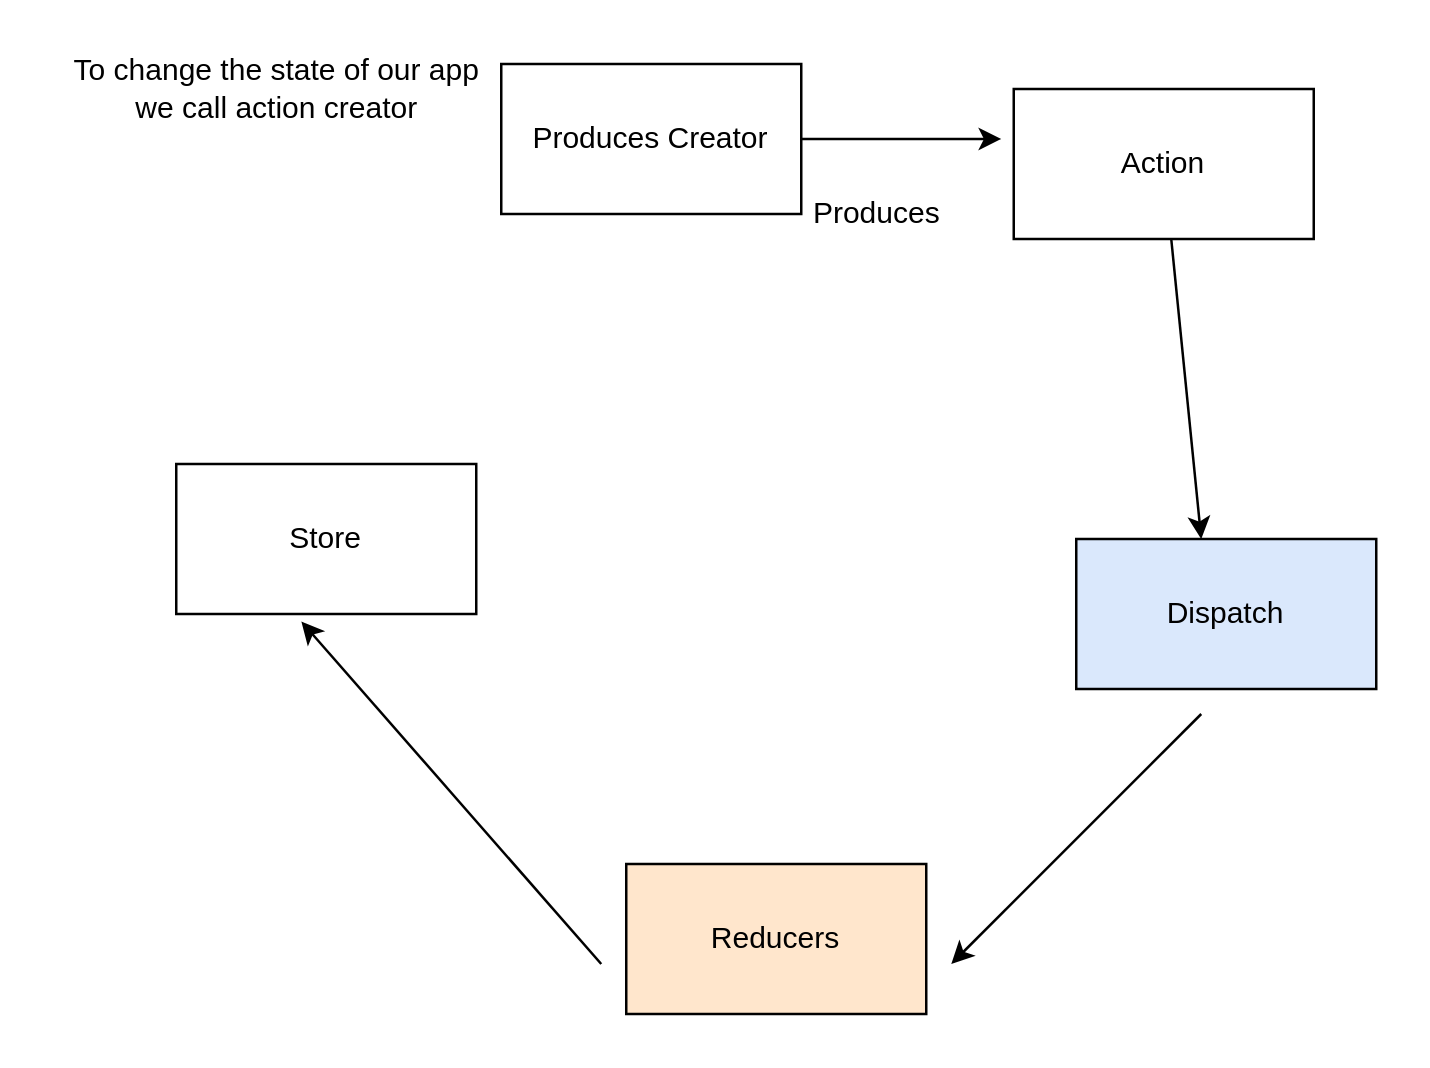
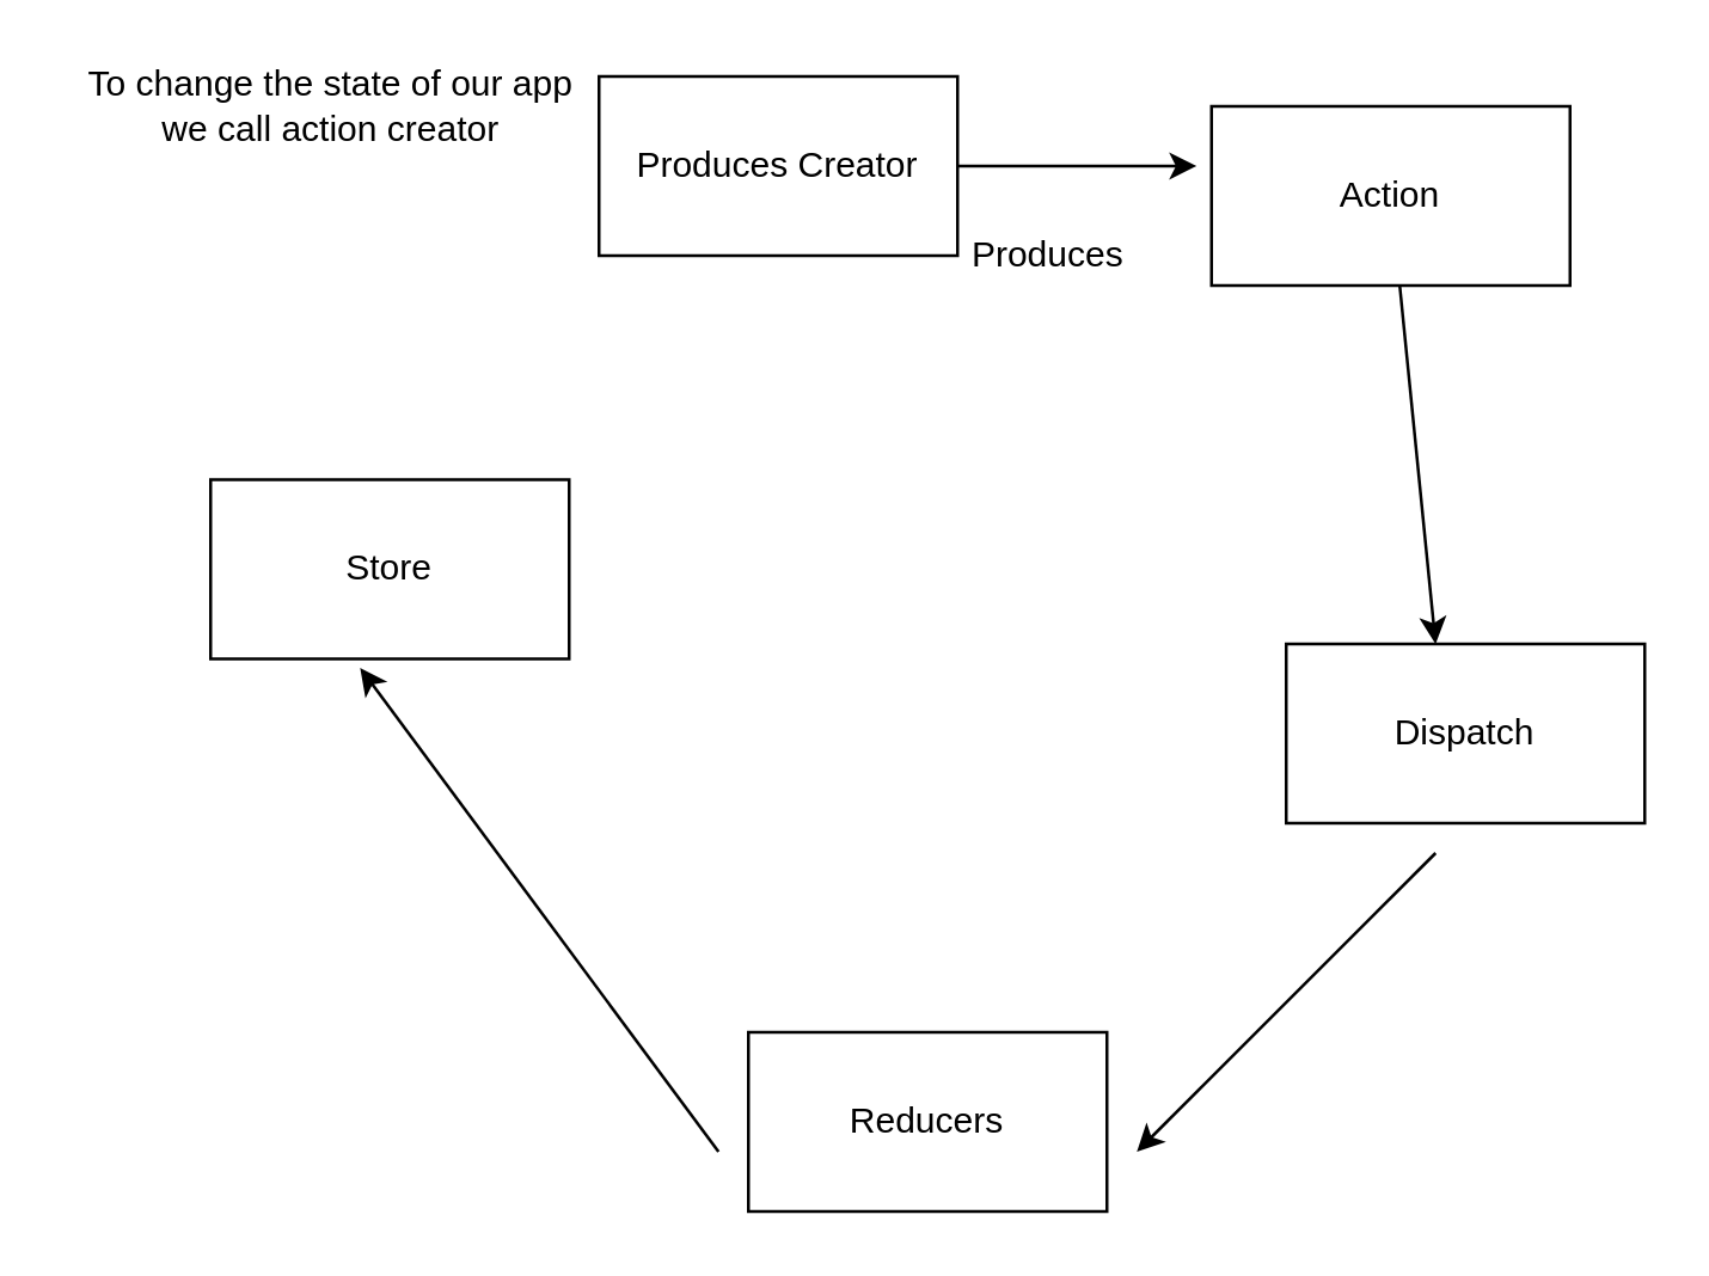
- <mxCell id="11" value="Store" style="rounded=0;whiteSpace=wrap;html=1;" vertex="1" parent="1"><mxGeometry x="70" y="185" width="120" height="60" as="geometry" /></mxCell>
+ <mxCell id="11" value="Store" style="rounded=0;whiteSpace=wrap;html=1;" vertex="1" parent="1"><mxGeometry x="70" y="160" width="120" height="60" as="geometry" /></mxCell>
- <mxCell id="8" value="Dispatch" style="rounded=0;whiteSpace=wrap;html=1;fillColor=#dae8fc;" vertex="1" parent="1"><mxGeometry x="430" y="215" width="120" height="60" as="geometry" /></mxCell>
+ <mxCell id="8" value="Dispatch" style="rounded=0;whiteSpace=wrap;html=1;" vertex="1" parent="1"><mxGeometry x="430" y="215" width="120" height="60" as="geometry" /></mxCell>
- <mxCell id="9" value="Reducers" style="rounded=0;whiteSpace=wrap;html=1;fillColor=#ffe6cc;" vertex="1" parent="1"><mxGeometry x="250" y="345" width="120" height="60" as="geometry" /></mxCell>
+ <mxCell id="9" value="Reducers" style="rounded=0;whiteSpace=wrap;html=1;" vertex="1" parent="1"><mxGeometry x="250" y="345" width="120" height="60" as="geometry" /></mxCell>
